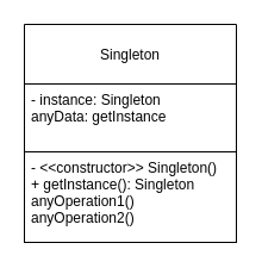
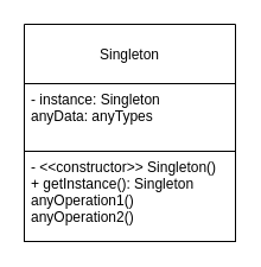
- <mxCell id="3" value="- instance: Singleton&#10;anyData: getInstance" style="text;strokeColor=#000000;fillColor=none;align=left;verticalAlign=top;spacingLeft=4;spacingRight=4;overflow=hidden;rotatable=0;points=[[0,0.5],[1,0.5]];portConstraint=eastwest;fontColor=#000000;" parent="2" vertex="1"><mxGeometry y="50" width="178" height="57" as="geometry" /></mxCell>
+ <mxCell id="3" value="- instance: Singleton&#10;anyData: anyTypes" style="text;strokeColor=#000000;fillColor=none;align=left;verticalAlign=top;spacingLeft=4;spacingRight=4;overflow=hidden;rotatable=0;points=[[0,0.5],[1,0.5]];portConstraint=eastwest;fontColor=#000000;" parent="2" vertex="1"><mxGeometry y="50" width="178" height="57" as="geometry" /></mxCell>
